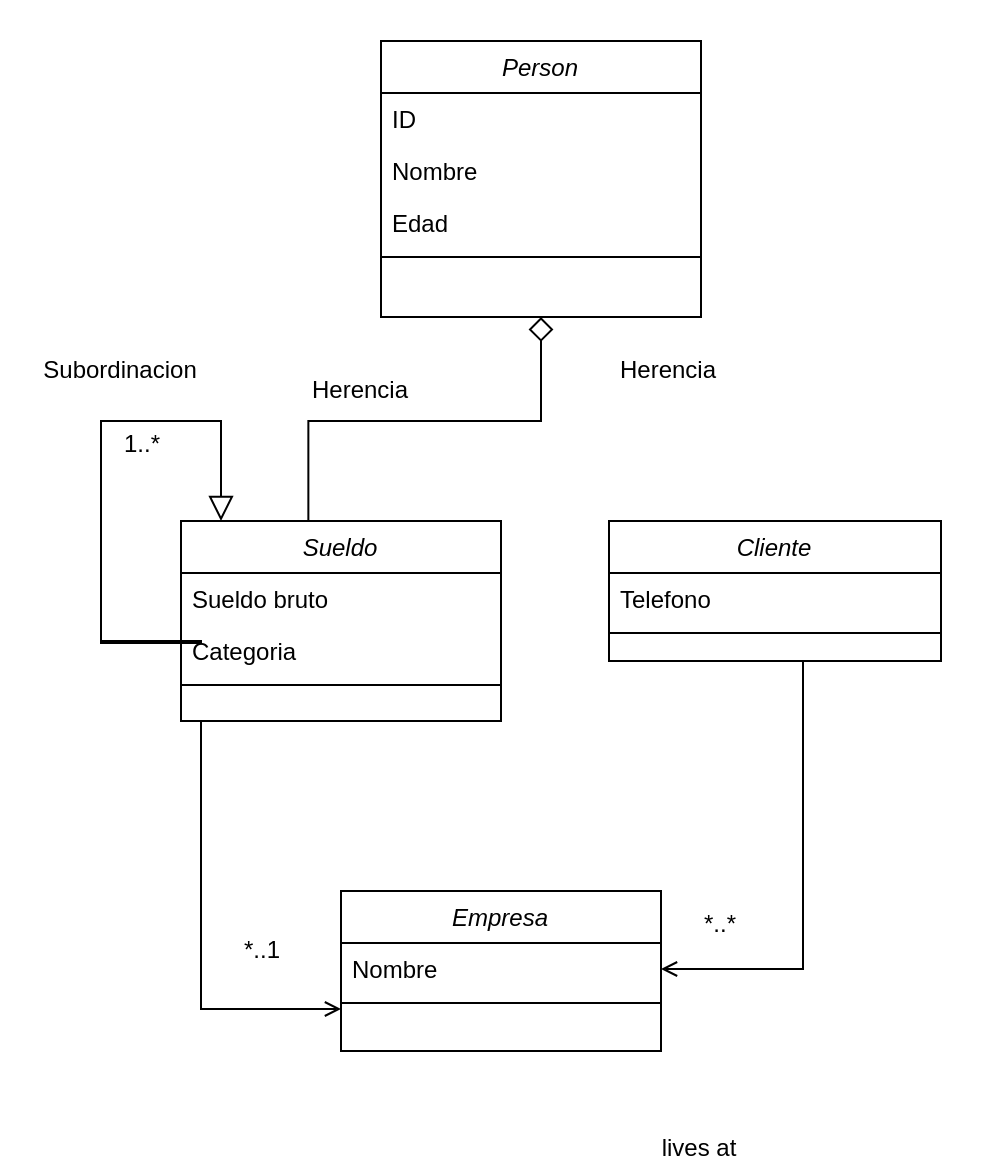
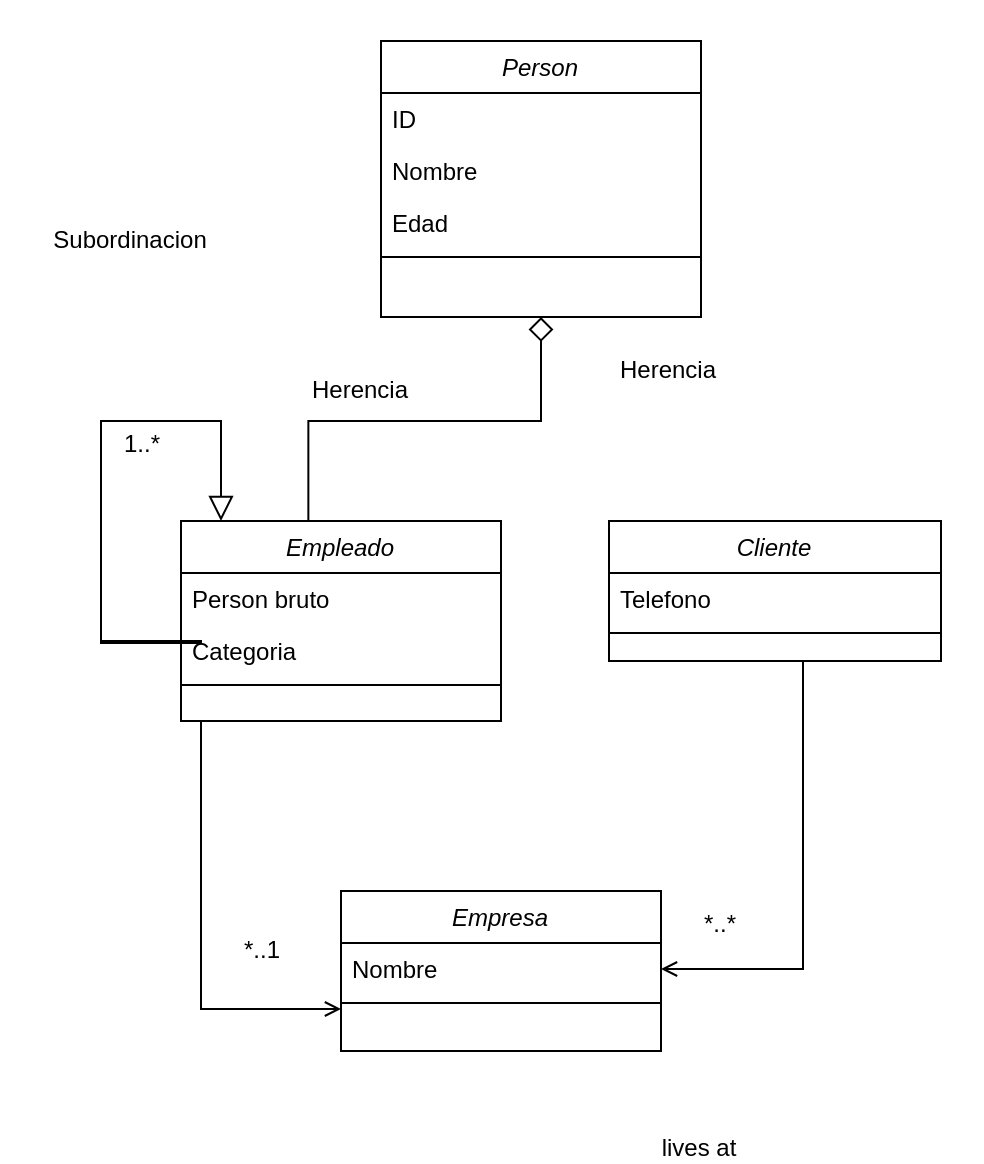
- <mxCell id="27" value="Subordinacion" style="text;html=1;strokeColor=none;fillColor=none;align=center;verticalAlign=middle;whiteSpace=wrap;rounded=0;" vertex="1" parent="1"><mxGeometry x="30" y="170" width="60" height="30" as="geometry" /></mxCell>
+ <mxCell id="27" value="Subordinacion" style="text;html=1;strokeColor=none;fillColor=none;align=center;verticalAlign=middle;whiteSpace=wrap;rounded=0;" vertex="1" parent="1"><mxGeometry x="35" y="105" width="60" height="30" as="geometry" /></mxCell>
- <mxCell id="8" value="Sueldo" style="swimlane;fontStyle=2;align=center;verticalAlign=top;childLayout=stackLayout;horizontal=1;startSize=26;horizontalStack=0;resizeParent=1;resizeLast=0;collapsible=1;marginBottom=0;rounded=0;shadow=0;strokeWidth=1;" vertex="1" parent="1"><mxGeometry x="90" y="260" width="160" height="100" as="geometry"><mxRectangle x="230" y="140" width="160" height="26" as="alternateBounds" /></mxGeometry></mxCell>
+ <mxCell id="8" value="Empleado" style="swimlane;fontStyle=2;align=center;verticalAlign=top;childLayout=stackLayout;horizontal=1;startSize=26;horizontalStack=0;resizeParent=1;resizeLast=0;collapsible=1;marginBottom=0;rounded=0;shadow=0;strokeWidth=1;" vertex="1" parent="1"><mxGeometry x="90" y="260" width="160" height="100" as="geometry"><mxRectangle x="230" y="140" width="160" height="26" as="alternateBounds" /></mxGeometry></mxCell>
- <mxCell id="9" value="Sueldo bruto" style="text;align=left;verticalAlign=top;spacingLeft=4;spacingRight=4;overflow=hidden;rotatable=0;points=[[0,0.5],[1,0.5]];portConstraint=eastwest;" vertex="1" parent="8"><mxGeometry y="26" width="160" height="26" as="geometry" /></mxCell>
+ <mxCell id="9" value="Person bruto" style="text;align=left;verticalAlign=top;spacingLeft=4;spacingRight=4;overflow=hidden;rotatable=0;points=[[0,0.5],[1,0.5]];portConstraint=eastwest;" vertex="1" parent="8"><mxGeometry y="26" width="160" height="26" as="geometry" /></mxCell>
